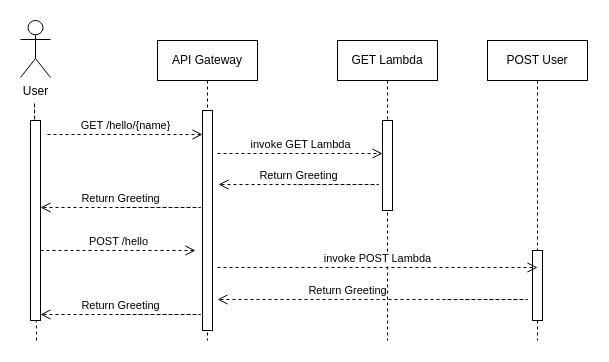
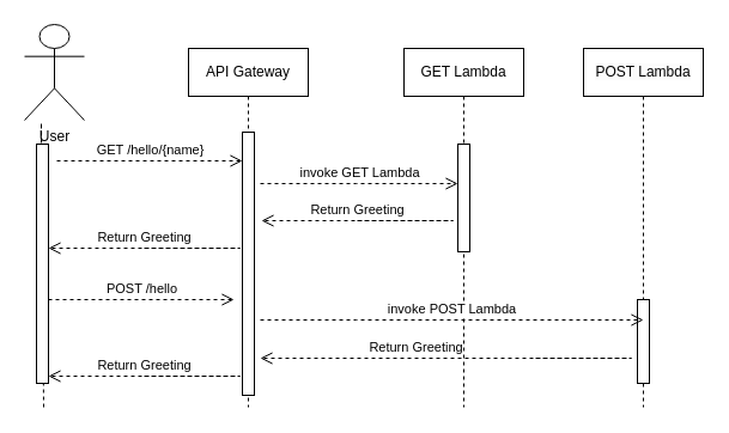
- <mxCell id="6" value="User" style="shape=umlActor;verticalLabelPosition=bottom;verticalAlign=top;html=1;outlineConnect=0;" vertex="1" parent="1"><mxGeometry x="20" y="20" width="30" height="57" as="geometry" /></mxCell>
+ <mxCell id="6" value="User" style="shape=umlActor;verticalLabelPosition=bottom;verticalAlign=top;html=1;outlineConnect=0;" vertex="1" parent="1"><mxGeometry x="20" y="20" width="50" height="80" as="geometry" /></mxCell>
- <mxCell id="9" value="&lt;br&gt;&lt;span style=&quot;color: rgb(0, 0, 0); font-family: Helvetica; font-size: 12px; font-style: normal; font-variant-ligatures: normal; font-variant-caps: normal; font-weight: 400; letter-spacing: normal; orphans: 2; text-align: center; text-indent: 0px; text-transform: none; widows: 2; word-spacing: 0px; -webkit-text-stroke-width: 0px; white-space: normal; background-color: rgb(251, 251, 251); text-decoration-thickness: initial; text-decoration-style: initial; text-decoration-color: initial; display: inline !important; float: none;&quot;&gt;POST User&lt;/span&gt;&lt;div&gt;&lt;br/&gt;&lt;/div&gt;" style="shape=umlLifeline;perimeter=lifelinePerimeter;whiteSpace=wrap;html=1;container=0;dropTarget=0;collapsible=0;recursiveResize=0;outlineConnect=0;portConstraint=eastwest;newEdgeStyle={&quot;edgeStyle&quot;:&quot;elbowEdgeStyle&quot;,&quot;elbow&quot;:&quot;vertical&quot;,&quot;curved&quot;:0,&quot;rounded&quot;:0};" vertex="1" parent="1"><mxGeometry x="487" y="40" width="100" height="300" as="geometry" /></mxCell>
+ <mxCell id="9" value="&lt;br&gt;&lt;span style=&quot;color: rgb(0, 0, 0); font-family: Helvetica; font-size: 12px; font-style: normal; font-variant-ligatures: normal; font-variant-caps: normal; font-weight: 400; letter-spacing: normal; orphans: 2; text-align: center; text-indent: 0px; text-transform: none; widows: 2; word-spacing: 0px; -webkit-text-stroke-width: 0px; white-space: normal; background-color: rgb(251, 251, 251); text-decoration-thickness: initial; text-decoration-style: initial; text-decoration-color: initial; display: inline !important; float: none;&quot;&gt;POST Lambda&lt;/span&gt;&lt;div&gt;&lt;br/&gt;&lt;/div&gt;" style="shape=umlLifeline;perimeter=lifelinePerimeter;whiteSpace=wrap;html=1;container=0;dropTarget=0;collapsible=0;recursiveResize=0;outlineConnect=0;portConstraint=eastwest;newEdgeStyle={&quot;edgeStyle&quot;:&quot;elbowEdgeStyle&quot;,&quot;elbow&quot;:&quot;vertical&quot;,&quot;curved&quot;:0,&quot;rounded&quot;:0};" vertex="1" parent="1"><mxGeometry x="487" y="40" width="100" height="300" as="geometry" /></mxCell>
